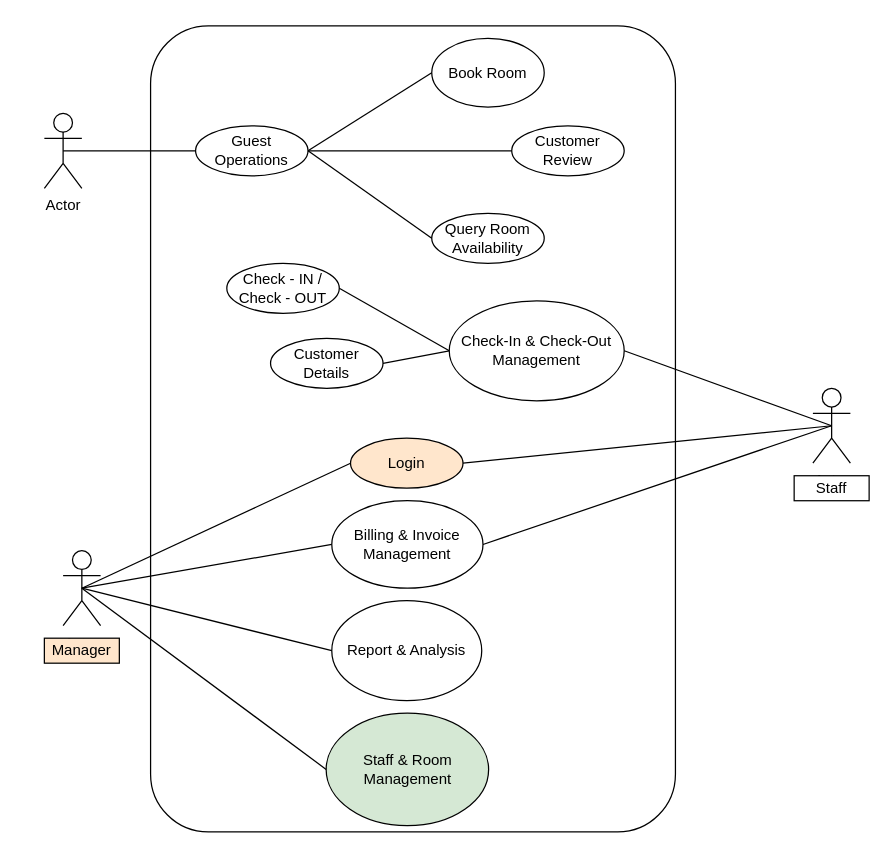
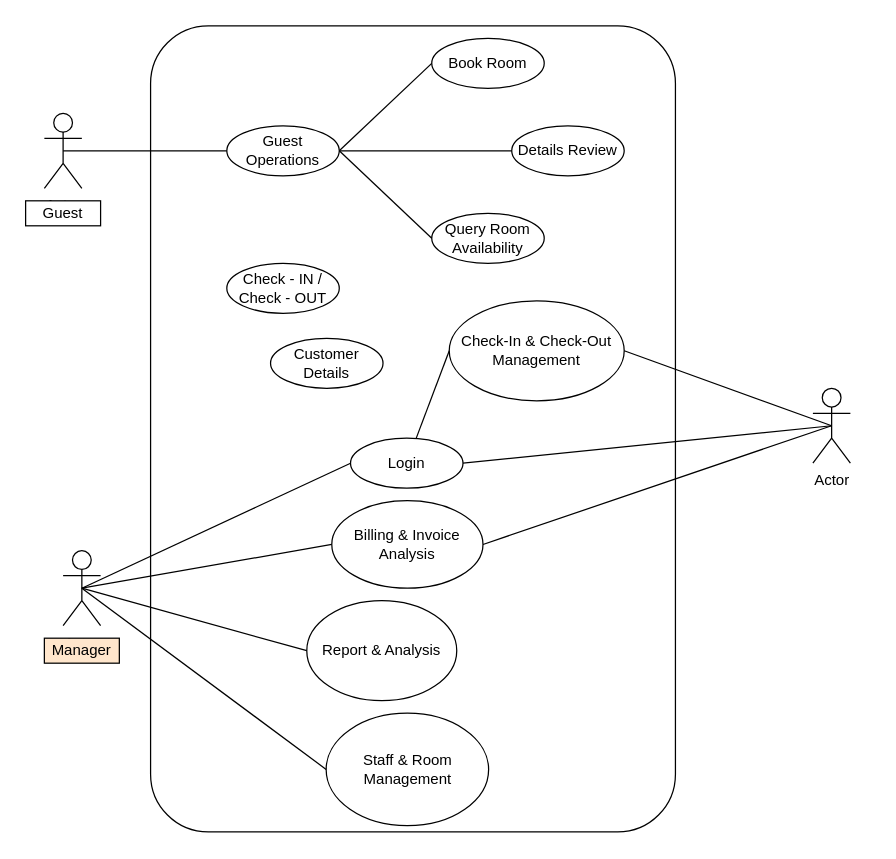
- <mxCell id="5" value="Book Room" style="ellipse;whiteSpace=wrap;html=1;" parent="1" vertex="1"><mxGeometry x="345" y="30" width="90" height="55" as="geometry" /></mxCell>
+ <mxCell id="5" value="Book Room" style="ellipse;whiteSpace=wrap;html=1;" parent="1" vertex="1"><mxGeometry x="345" y="30" width="90" height="40" as="geometry" /></mxCell>
- <mxCell id="19" value="Guest Operations" style="ellipse;whiteSpace=wrap;html=1;" vertex="1" parent="1"><mxGeometry x="156" y="100" width="90" height="40" as="geometry" /></mxCell>
+ <mxCell id="19" value="Guest Operations" style="ellipse;whiteSpace=wrap;html=1;" vertex="1" parent="1"><mxGeometry x="181" y="100" width="90" height="40" as="geometry" /></mxCell>
- <mxCell id="4" value="Customer Review" style="ellipse;whiteSpace=wrap;html=1;" parent="1" vertex="1"><mxGeometry x="409" y="100" width="90" height="40" as="geometry" /></mxCell>
+ <mxCell id="4" value="Details Review" style="ellipse;whiteSpace=wrap;html=1;" parent="1" vertex="1"><mxGeometry x="409" y="100" width="90" height="40" as="geometry" /></mxCell>
+ <mxCell id="15" value="Guest" style="rounded=0;whiteSpace=wrap;html=1;container=0;" parent="13" vertex="1"><mxGeometry y="70" width="60" height="20" as="geometry" /></mxCell>
- <mxCell id="25" value="" style="endArrow=none;html=1;rounded=0;exitX=0;exitY=0.5;exitDx=0;exitDy=0;entryX=1;entryY=0.5;entryDx=0;entryDy=0;" edge="1" parent="1" source="24" target="6"><mxGeometry width="50" height="50" relative="1" as="geometry"><mxPoint x="325" y="400" as="sourcePoint" /><mxPoint x="375" y="350" as="targetPoint" /></mxGeometry></mxCell>
- <mxCell id="26" value="" style="endArrow=none;html=1;rounded=0;exitX=0;exitY=0.5;exitDx=0;exitDy=0;entryX=1;entryY=0.5;entryDx=0;entryDy=0;" edge="1" parent="1" source="24" target="3"><mxGeometry width="50" height="50" relative="1" as="geometry"><mxPoint x="369" y="310" as="sourcePoint" /><mxPoint x="295" y="270" as="targetPoint" /></mxGeometry></mxCell>
+ <mxCell id="26" value="" style="endArrow=none;html=1;rounded=0;exitX=0;exitY=0.5;exitDx=0;exitDy=0;" edge="1" parent="1" source="24" target="33"><mxGeometry width="50" height="50" relative="1" as="geometry"><mxPoint x="369" y="310" as="sourcePoint" /><mxPoint x="295" y="270" as="targetPoint" /></mxGeometry></mxCell>
- <mxCell id="33" value="Login" style="ellipse;whiteSpace=wrap;html=1;fillColor=#ffe6cc;" vertex="1" parent="1"><mxGeometry x="280" y="350" width="90" height="40" as="geometry" /></mxCell>
+ <mxCell id="33" value="Login" style="ellipse;whiteSpace=wrap;html=1;" vertex="1" parent="1"><mxGeometry x="280" y="350" width="90" height="40" as="geometry" /></mxCell>
- <mxCell id="12" value="Staff" style="rounded=0;whiteSpace=wrap;html=1;container=0;" parent="10" vertex="1"><mxGeometry y="70" width="60" height="20" as="geometry" /></mxCell>
- <mxCell id="8" value="Billing &amp;amp; Invoice Management" style="ellipse;whiteSpace=wrap;html=1;" parent="1" vertex="1"><mxGeometry x="265" y="400" width="121" height="70" as="geometry" /></mxCell>
+ <mxCell id="8" value="Billing &amp;amp; Invoice Analysis" style="ellipse;whiteSpace=wrap;html=1;" parent="1" vertex="1"><mxGeometry x="265" y="400" width="121" height="70" as="geometry" /></mxCell>
- <mxCell id="9" value="Report &amp;amp; Analysis" style="ellipse;whiteSpace=wrap;html=1;" parent="1" vertex="1"><mxGeometry x="265" y="480" width="120" height="80" as="geometry" /></mxCell>
+ <mxCell id="9" value="Report &amp;amp; Analysis" style="ellipse;whiteSpace=wrap;html=1;" parent="1" vertex="1"><mxGeometry x="245" y="480" width="120" height="80" as="geometry" /></mxCell>
- <mxCell id="27" value="Staff &amp;amp; Room Management" style="ellipse;whiteSpace=wrap;html=1;fillColor=#d5e8d4;" vertex="1" parent="1"><mxGeometry x="260.5" y="570" width="130" height="90" as="geometry" /></mxCell>
+ <mxCell id="27" value="Staff &amp;amp; Room Management" style="ellipse;whiteSpace=wrap;html=1;" vertex="1" parent="1"><mxGeometry x="260.5" y="570" width="130" height="90" as="geometry" /></mxCell>
